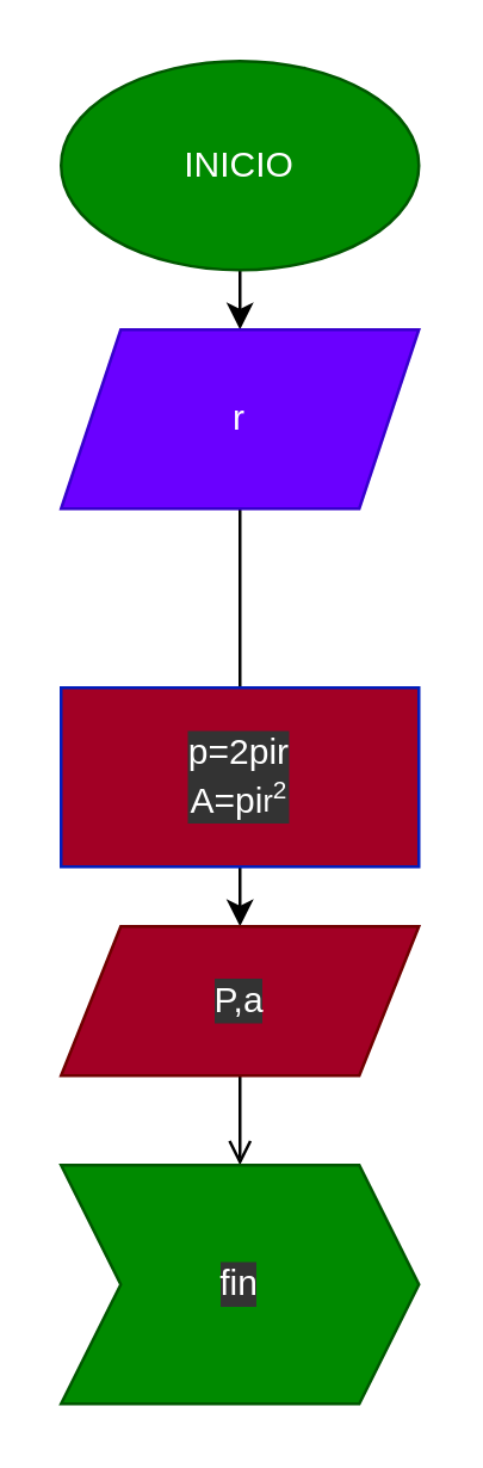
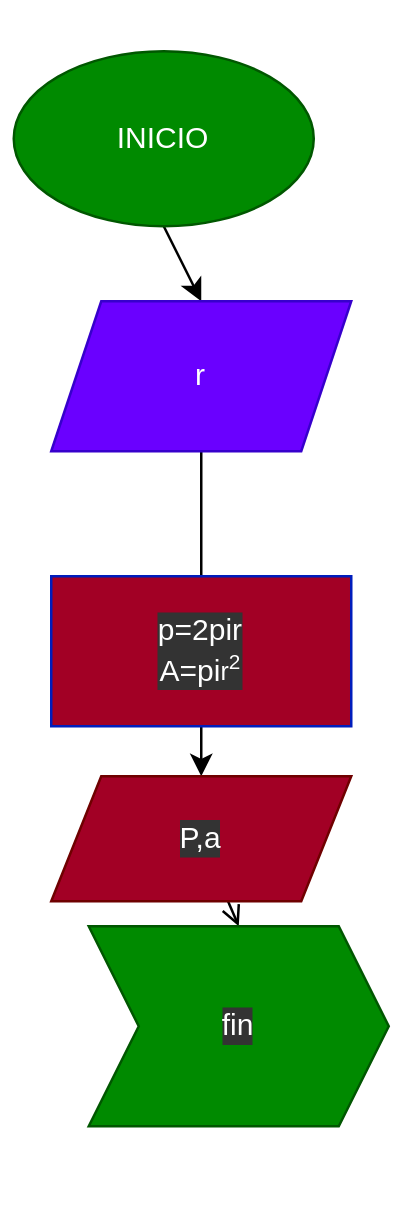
- <mxCell id="3" value="INICIO" style="ellipse;whiteSpace=wrap;html=1;fillColor=#008a00;fontColor=#ffffff;strokeColor=#005700;" vertex="1" parent="1"><mxGeometry x="20" y="20" width="120" height="70" as="geometry" /></mxCell>
+ <mxCell id="3" value="INICIO" style="ellipse;whiteSpace=wrap;html=1;fillColor=#008a00;fontColor=#ffffff;strokeColor=#005700;" vertex="1" parent="1"><mxGeometry x="5" y="20" width="120" height="70" as="geometry" /></mxCell>
- <mxCell id="5" value="r" style="shape=parallelogram;perimeter=parallelogramPerimeter;whiteSpace=wrap;html=1;fixedSize=1;fillColor=#6a00ff;fontColor=#ffffff;strokeColor=#3700CC;" vertex="1" parent="1"><mxGeometry x="20" y="110" width="120" height="60" as="geometry" /></mxCell>
+ <mxCell id="5" value="r" style="shape=parallelogram;perimeter=parallelogramPerimeter;whiteSpace=wrap;html=1;fixedSize=1;fillColor=#6a00ff;fontColor=#ffffff;strokeColor=#3700CC;" vertex="1" parent="1"><mxGeometry x="20" y="120" width="120" height="60" as="geometry" /></mxCell>
- <mxCell id="10" value="fin" style="shape=step;perimeter=stepPerimeter;whiteSpace=wrap;html=1;fixedSize=1;labelBackgroundColor=#333333;fontColor=#ffffff;fillColor=#008a00;strokeColor=#005700;" vertex="1" parent="1"><mxGeometry x="20" y="390" width="120" height="80" as="geometry" /></mxCell>
+ <mxCell id="10" value="fin" style="shape=step;perimeter=stepPerimeter;whiteSpace=wrap;html=1;fixedSize=1;labelBackgroundColor=#333333;fontColor=#ffffff;fillColor=#008a00;strokeColor=#005700;" vertex="1" parent="1"><mxGeometry x="35" y="370" width="120" height="80" as="geometry" /></mxCell>
